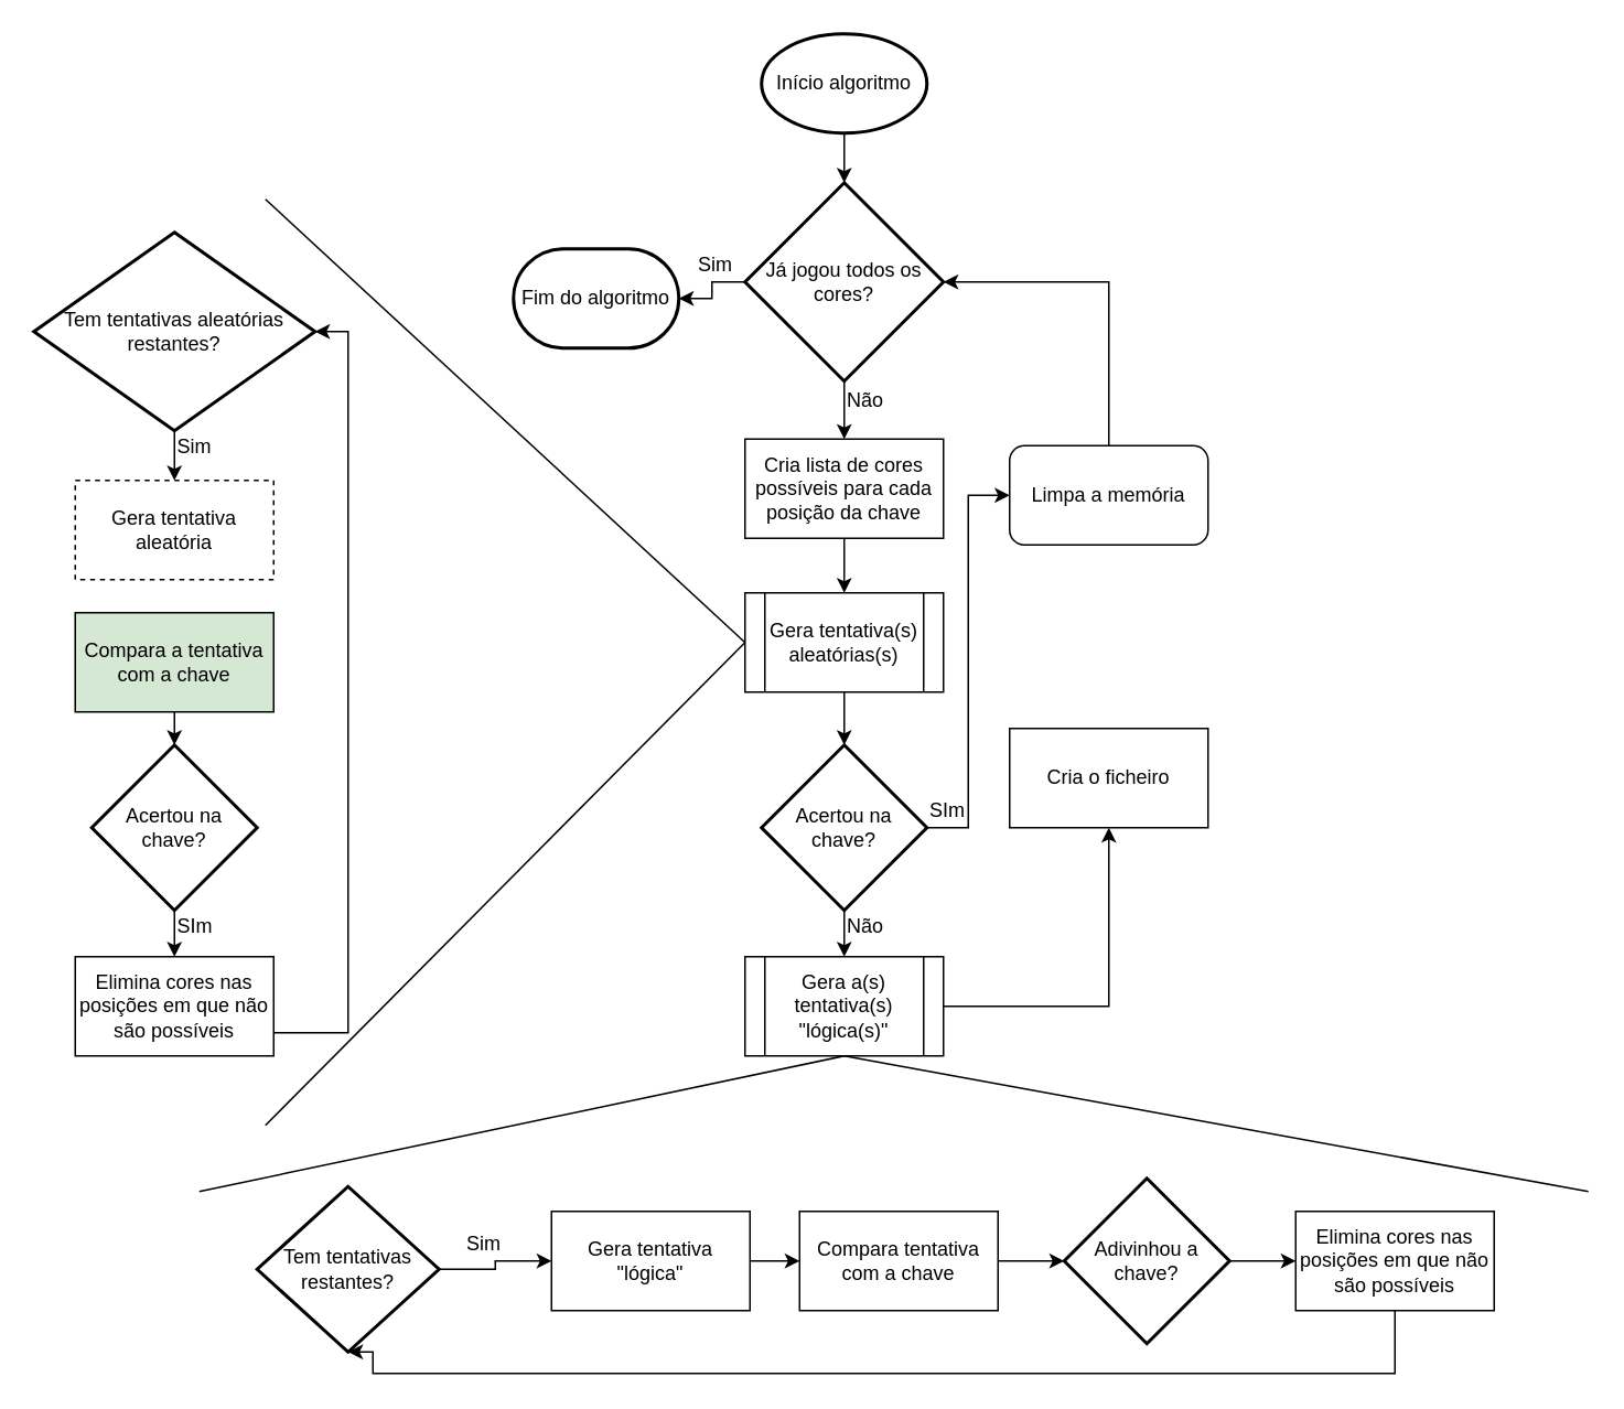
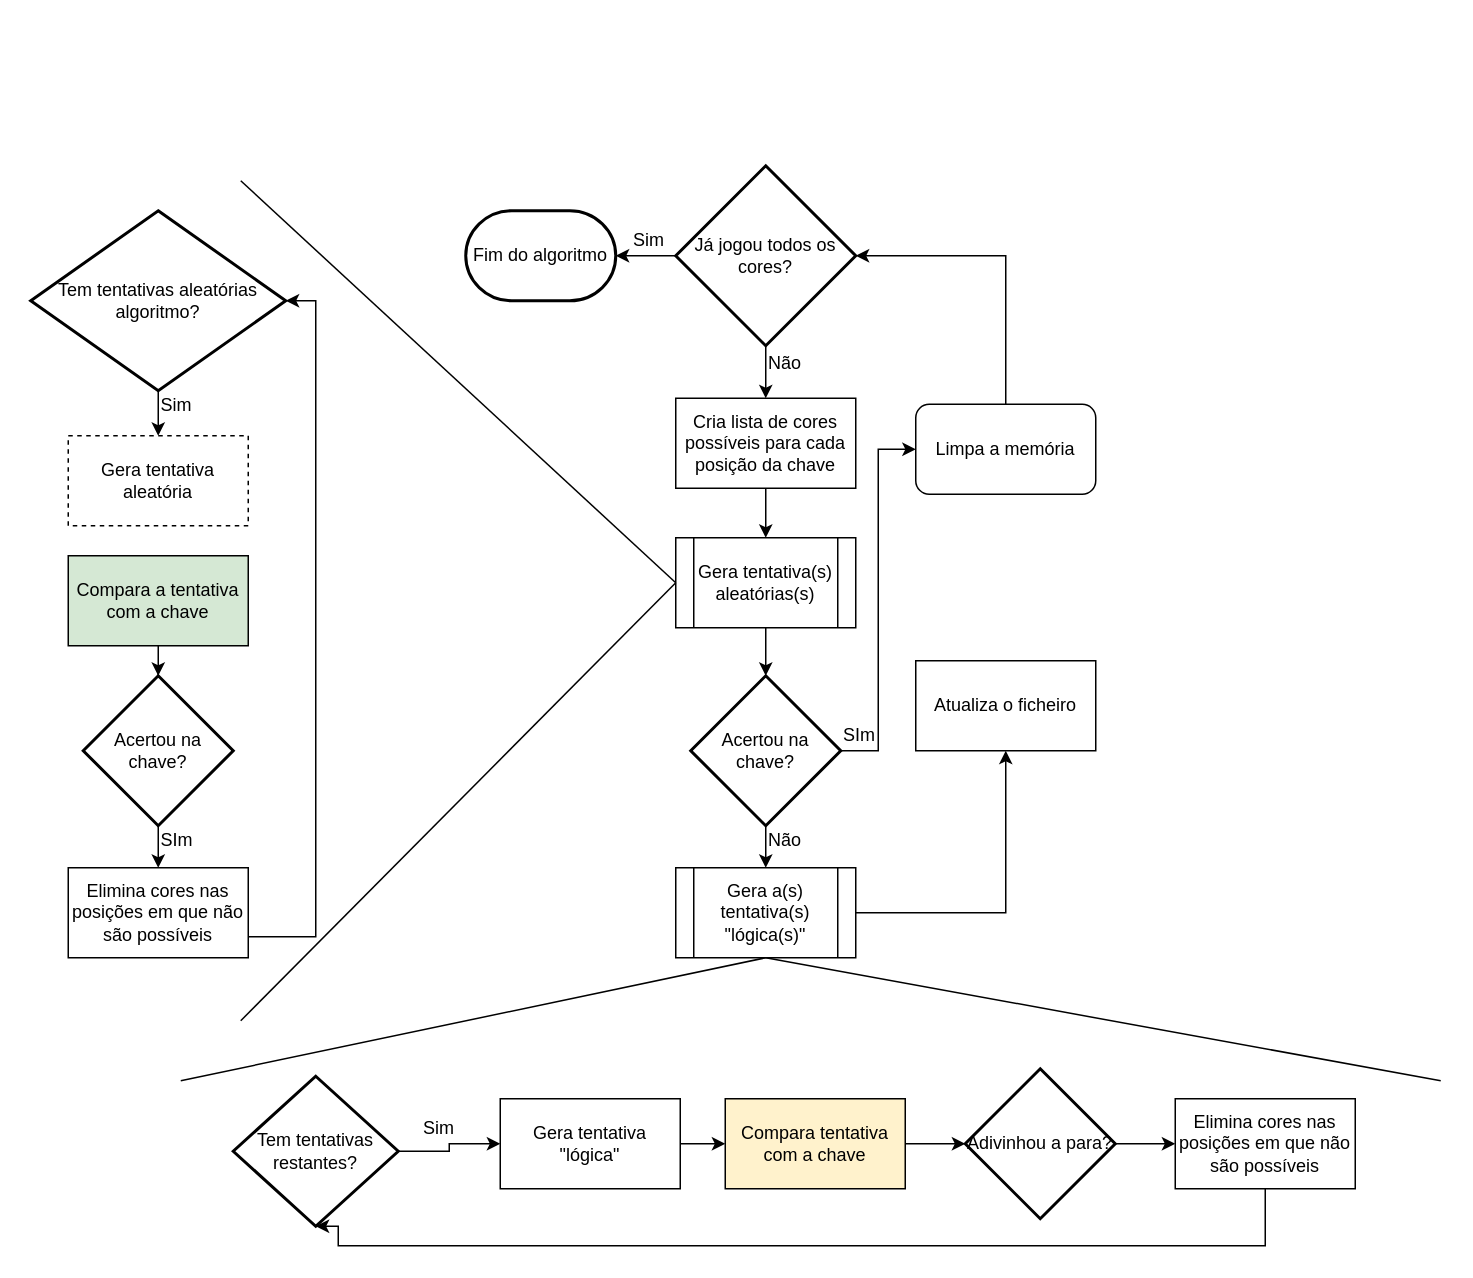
- <mxCell id="3" value="Início algoritmo" style="strokeWidth=2;html=1;shape=mxgraph.flowchart.start_1;whiteSpace=wrap;" parent="1" vertex="1"><mxGeometry x="460" y="20" width="100" height="60" as="geometry" /></mxCell>
- <mxCell id="2" value="" style="edgeStyle=orthogonalEdgeStyle;rounded=0;orthogonalLoop=1;jettySize=auto;html=1;" parent="1" source="3" target="6" edge="1"><mxGeometry relative="1" as="geometry" /></mxCell>
- <mxCell id="10" value="Fim do algoritmo" style="strokeWidth=2;html=1;shape=mxgraph.flowchart.terminator;whiteSpace=wrap;" parent="1" vertex="1"><mxGeometry x="310" y="150" width="100" height="60" as="geometry" /></mxCell>
+ <mxCell id="10" value="Fim do algoritmo" style="strokeWidth=2;html=1;shape=mxgraph.flowchart.terminator;whiteSpace=wrap;" parent="1" vertex="1"><mxGeometry x="310" y="140" width="100" height="60" as="geometry" /></mxCell>
- <mxCell id="30" value="Tem tentativas aleatórias restantes?" style="strokeWidth=2;html=1;shape=mxgraph.flowchart.decision;whiteSpace=wrap;" parent="1" vertex="1"><mxGeometry x="20" y="140" width="170" height="120" as="geometry" /></mxCell>
+ <mxCell id="30" value="Tem tentativas aleatórias algoritmo?" style="strokeWidth=2;html=1;shape=mxgraph.flowchart.decision;whiteSpace=wrap;" parent="1" vertex="1"><mxGeometry x="20" y="140" width="170" height="120" as="geometry" /></mxCell>
- <mxCell id="16" value="Cria o ficheiro" style="rounded=0;whiteSpace=wrap;html=1;" parent="1" vertex="1"><mxGeometry x="610" y="440" width="120" height="60" as="geometry" /></mxCell>
+ <mxCell id="16" value="Atualiza o ficheiro" style="rounded=0;whiteSpace=wrap;html=1;" parent="1" vertex="1"><mxGeometry x="610" y="440" width="120" height="60" as="geometry" /></mxCell>
- <mxCell id="24" value="Compara tentativa com a chave" style="rounded=0;whiteSpace=wrap;html=1;" parent="1" vertex="1"><mxGeometry x="483" y="732" width="120" height="60" as="geometry" /></mxCell>
+ <mxCell id="24" value="Compara tentativa com a chave" style="rounded=0;whiteSpace=wrap;html=1;fillColor=#fff2cc;" parent="1" vertex="1"><mxGeometry x="483" y="732" width="120" height="60" as="geometry" /></mxCell>
- <mxCell id="28" value="Adivinhou a chave?" style="strokeWidth=2;html=1;shape=mxgraph.flowchart.decision;whiteSpace=wrap;" parent="1" vertex="1"><mxGeometry x="643" y="712" width="100" height="100" as="geometry" /></mxCell>
+ <mxCell id="28" value="Adivinhou a para?" style="strokeWidth=2;html=1;shape=mxgraph.flowchart.decision;whiteSpace=wrap;" parent="1" vertex="1"><mxGeometry x="643" y="712" width="100" height="100" as="geometry" /></mxCell>
